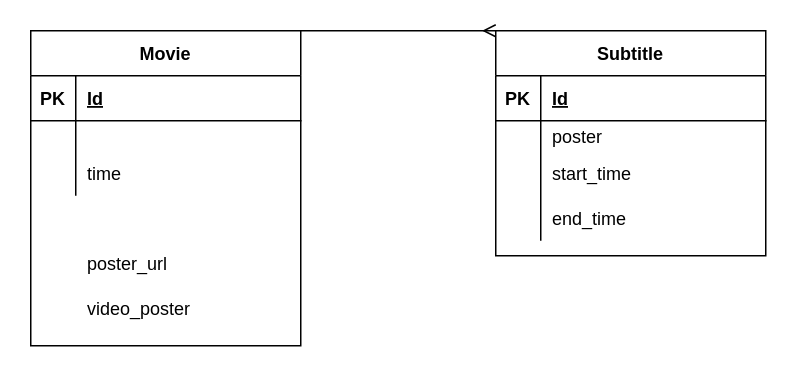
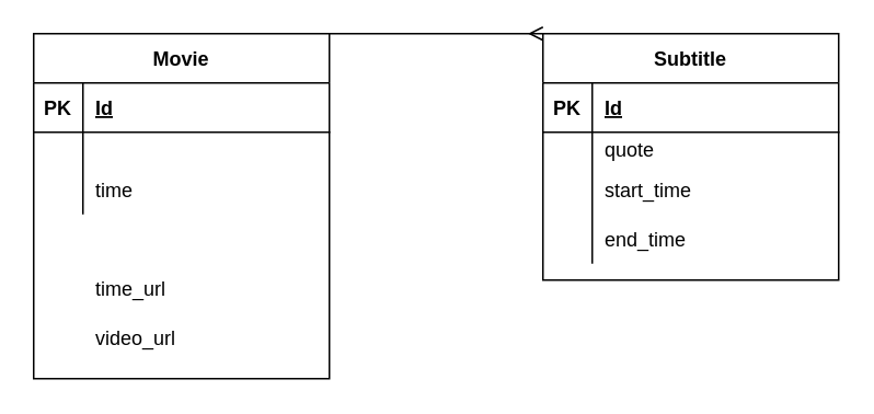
- <mxCell id="20" value="poster" style="shape=partialRectangle;connectable=0;fillColor=none;top=0;left=0;bottom=0;right=0;align=left;spacingLeft=6;overflow=hidden;" parent="18" vertex="1"><mxGeometry x="30" width="150" height="20" as="geometry" /></mxCell>
+ <mxCell id="20" value="quote" style="shape=partialRectangle;connectable=0;fillColor=none;top=0;left=0;bottom=0;right=0;align=left;spacingLeft=6;overflow=hidden;" parent="18" vertex="1"><mxGeometry x="30" width="150" height="20" as="geometry" /></mxCell>
- <mxCell id="29" value="poster_url" style="shape=partialRectangle;connectable=0;fillColor=none;top=0;left=0;bottom=0;right=0;align=left;spacingLeft=6;overflow=hidden;" vertex="1" parent="27"><mxGeometry x="30" width="150" height="30" as="geometry" /></mxCell>
+ <mxCell id="29" value="time_url" style="shape=partialRectangle;connectable=0;fillColor=none;top=0;left=0;bottom=0;right=0;align=left;spacingLeft=6;overflow=hidden;" vertex="1" parent="27"><mxGeometry x="30" width="150" height="30" as="geometry" /></mxCell>
- <mxCell id="32" value="video_poster" style="shape=partialRectangle;connectable=0;fillColor=none;top=0;left=0;bottom=0;right=0;align=left;spacingLeft=6;overflow=hidden;" vertex="1" parent="30"><mxGeometry x="30" width="150" height="30" as="geometry" /></mxCell>
+ <mxCell id="32" value="video_url" style="shape=partialRectangle;connectable=0;fillColor=none;top=0;left=0;bottom=0;right=0;align=left;spacingLeft=6;overflow=hidden;" vertex="1" parent="30"><mxGeometry x="30" width="150" height="30" as="geometry" /></mxCell>
